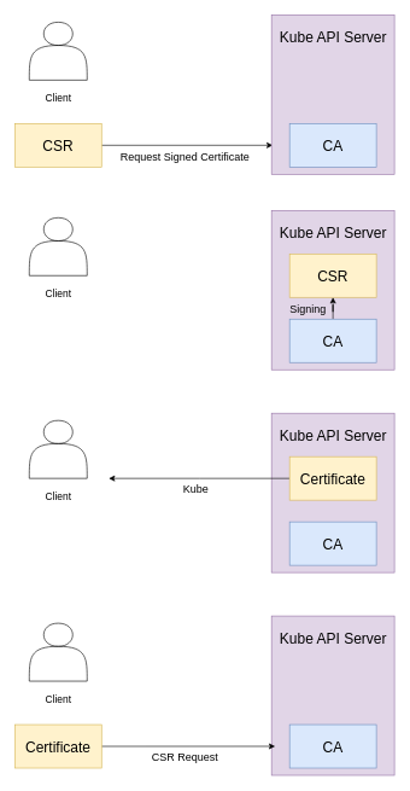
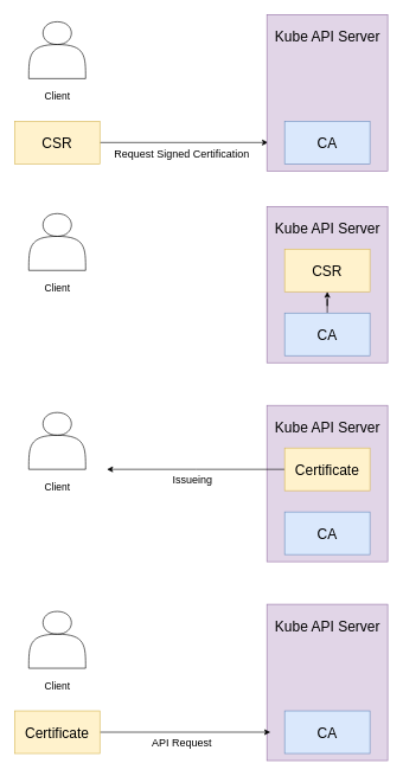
- <mxCell id="10" value="Request Signed Certificate" style="text;html=1;align=center;verticalAlign=middle;resizable=0;points=[];autosize=1;strokeColor=none;fillColor=none;fontSize=15;" vertex="1" parent="1"><mxGeometry x="150" y="200" width="210" height="30" as="geometry" /></mxCell>
+ <mxCell id="10" value="Request Signed Certification" style="text;html=1;align=center;verticalAlign=middle;resizable=0;points=[];autosize=1;strokeColor=none;fillColor=none;fontSize=15;" vertex="1" parent="1"><mxGeometry x="150" y="200" width="210" height="30" as="geometry" /></mxCell>
- <mxCell id="17" value="Signing" style="text;html=1;align=center;verticalAlign=middle;resizable=0;points=[];autosize=1;strokeColor=none;fillColor=none;fontSize=15;" vertex="1" parent="1"><mxGeometry x="390" y="410" width="70" height="30" as="geometry" /></mxCell>
- <mxCell id="25" value="Kube" style="text;html=1;align=center;verticalAlign=middle;resizable=0;points=[];autosize=1;strokeColor=none;fillColor=none;fontSize=15;" vertex="1" parent="1"><mxGeometry x="230" y="660" width="80" height="30" as="geometry" /></mxCell>
+ <mxCell id="25" value="Issueing" style="text;html=1;align=center;verticalAlign=middle;resizable=0;points=[];autosize=1;strokeColor=none;fillColor=none;fontSize=15;" vertex="1" parent="1"><mxGeometry x="230" y="660" width="80" height="30" as="geometry" /></mxCell>
- <mxCell id="33" value="CSR Request" style="text;html=1;align=center;verticalAlign=middle;resizable=0;points=[];autosize=1;strokeColor=none;fillColor=none;fontSize=15;" vertex="1" parent="1"><mxGeometry x="200" y="1030" width="110" height="30" as="geometry" /></mxCell>
+ <mxCell id="33" value="API Request" style="text;html=1;align=center;verticalAlign=middle;resizable=0;points=[];autosize=1;strokeColor=none;fillColor=none;fontSize=15;" vertex="1" parent="1"><mxGeometry x="200" y="1030" width="110" height="30" as="geometry" /></mxCell>
